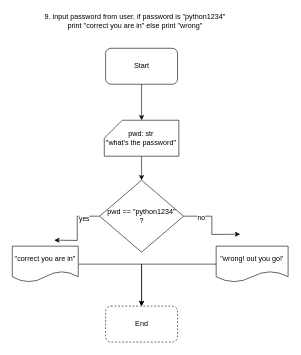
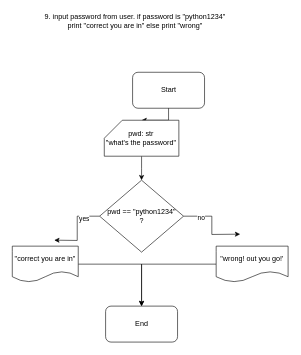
- <mxCell id="2" value="Start" style="rounded=1;whiteSpace=wrap;html=1;" parent="1" vertex="1"><mxGeometry x="175.62" y="80" width="120" height="60" as="geometry" /></mxCell>
+ <mxCell id="2" value="Start" style="rounded=1;whiteSpace=wrap;html=1;" parent="1" vertex="1"><mxGeometry x="220.62" y="120" width="120" height="60" as="geometry" /></mxCell>
- <mxCell id="3" value="End" style="rounded=1;whiteSpace=wrap;html=1;dashed=1;" parent="1" vertex="1"><mxGeometry x="175.62" y="510" width="120" height="60" as="geometry" /></mxCell>
+ <mxCell id="3" value="End" style="rounded=1;whiteSpace=wrap;html=1;" parent="1" vertex="1"><mxGeometry x="175.62" y="510" width="120" height="60" as="geometry" /></mxCell>
